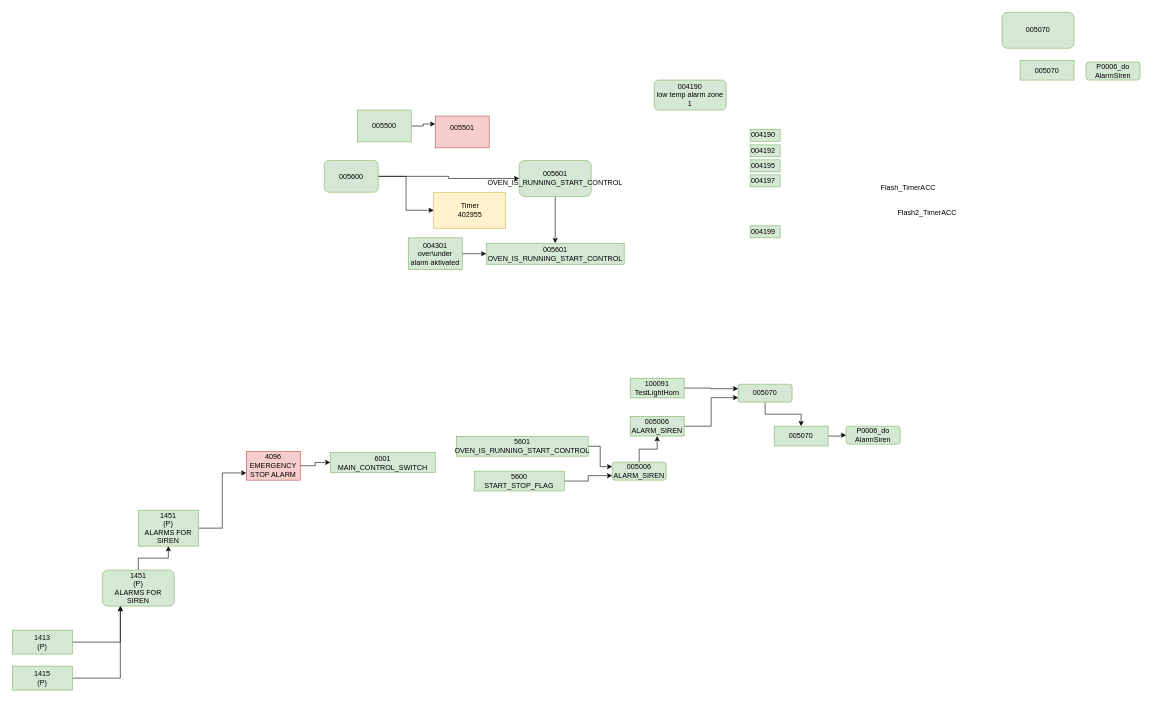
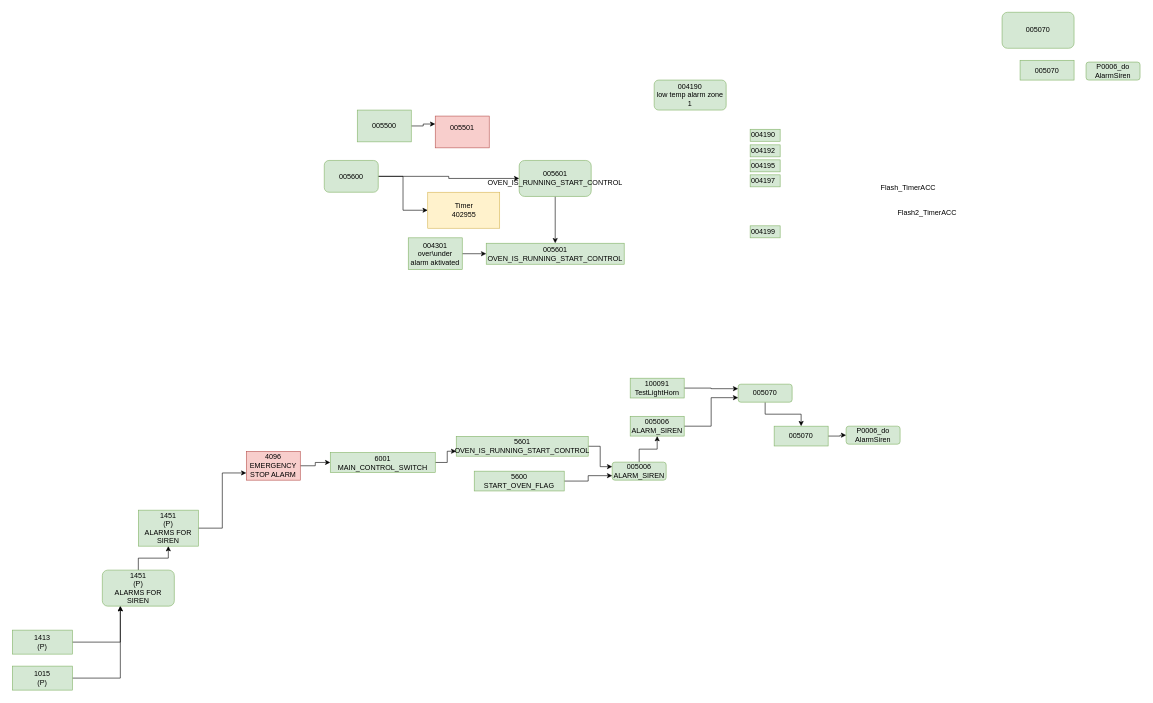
- <mxCell id="13" value="&lt;div&gt;Timer&lt;/div&gt;&lt;div&gt;402955&lt;br&gt;&lt;/div&gt;" style="rounded=0;whiteSpace=wrap;html=1;fillColor=#fff2cc;strokeColor=#d6b656;" vertex="1" parent="1"><mxGeometry x="722.5" y="320" width="120" height="60" as="geometry" /></mxCell>
+ <mxCell id="13" value="&lt;div&gt;Timer&lt;/div&gt;&lt;div&gt;402955&lt;br&gt;&lt;/div&gt;" style="rounded=0;whiteSpace=wrap;html=1;fillColor=#fff2cc;strokeColor=#d6b656;" vertex="1" parent="1"><mxGeometry x="712.5" y="320" width="120" height="60" as="geometry" /></mxCell>
+ <mxCell id="31" style="edgeStyle=orthogonalEdgeStyle;rounded=0;orthogonalLoop=1;jettySize=auto;html=1;entryX=0;entryY=0.75;entryDx=0;entryDy=0;" edge="1" parent="1" source="32" target="28"><mxGeometry relative="1" as="geometry" /></mxCell>
- <mxCell id="30" value="&lt;div&gt;5600&lt;/div&gt;&lt;div&gt;START_STOP_FLAG&lt;br&gt;&lt;/div&gt;" style="rounded=0;whiteSpace=wrap;html=1;fillColor=#d5e8d4;strokeColor=#82b366;" vertex="1" parent="1"><mxGeometry x="790" y="785" width="150" height="33" as="geometry" /></mxCell>
+ <mxCell id="30" value="&lt;div&gt;5600&lt;/div&gt;&lt;div&gt;START_OVEN_FLAG&lt;br&gt;&lt;/div&gt;" style="rounded=0;whiteSpace=wrap;html=1;fillColor=#d5e8d4;strokeColor=#82b366;" vertex="1" parent="1"><mxGeometry x="790" y="785" width="150" height="33" as="geometry" /></mxCell>
- <mxCell id="42" value="&lt;div&gt;1415&lt;/div&gt;&lt;div&gt;(P)&lt;br&gt;&lt;/div&gt;" style="rounded=0;whiteSpace=wrap;html=1;fillColor=#d5e8d4;strokeColor=#82b366;" vertex="1" parent="1"><mxGeometry x="20" y="1110" width="100" height="40" as="geometry" /></mxCell>
+ <mxCell id="42" value="&lt;div&gt;1015&lt;/div&gt;&lt;div&gt;(P)&lt;br&gt;&lt;/div&gt;" style="rounded=0;whiteSpace=wrap;html=1;fillColor=#d5e8d4;strokeColor=#82b366;" vertex="1" parent="1"><mxGeometry x="20" y="1110" width="100" height="40" as="geometry" /></mxCell>
